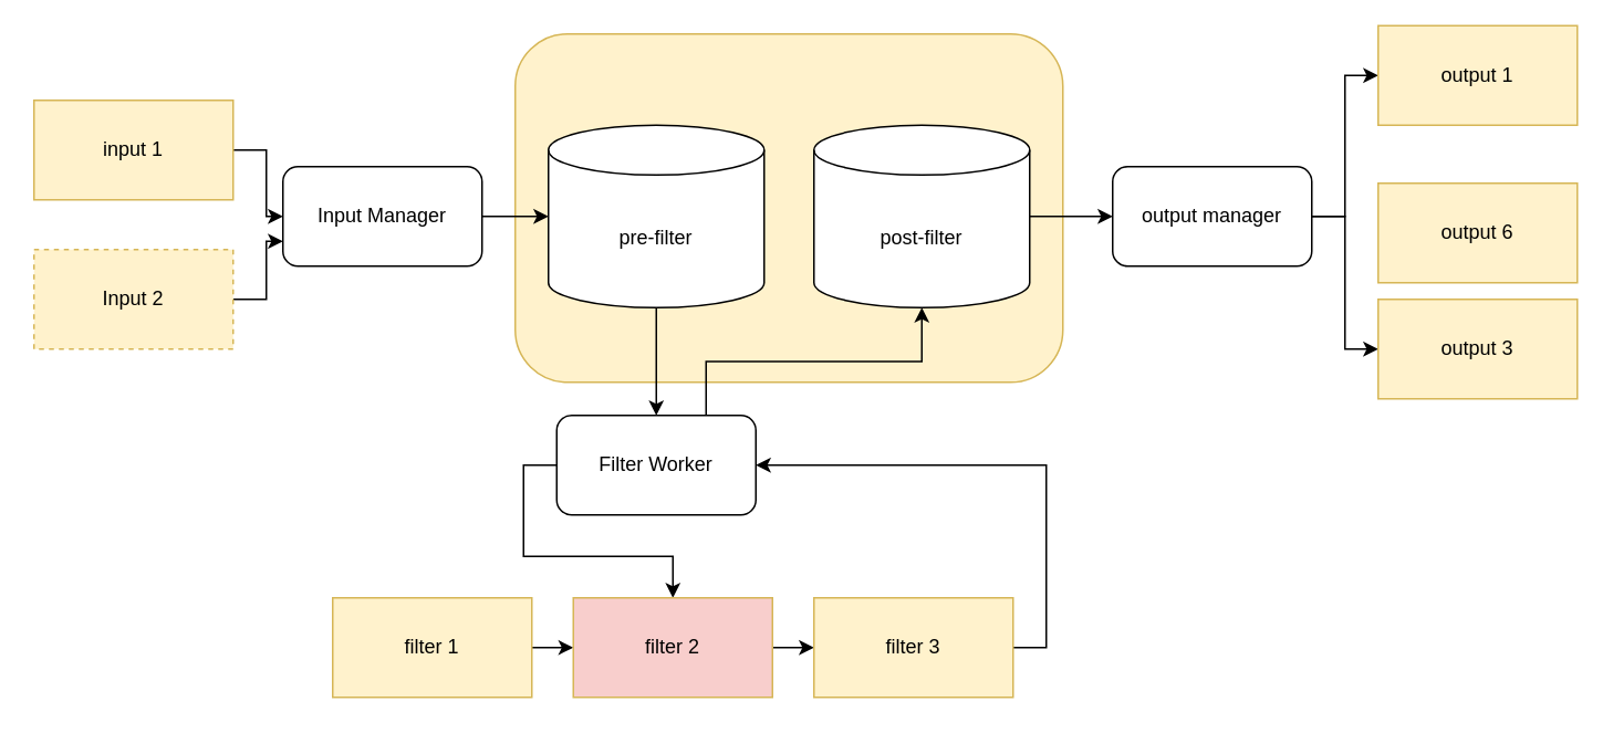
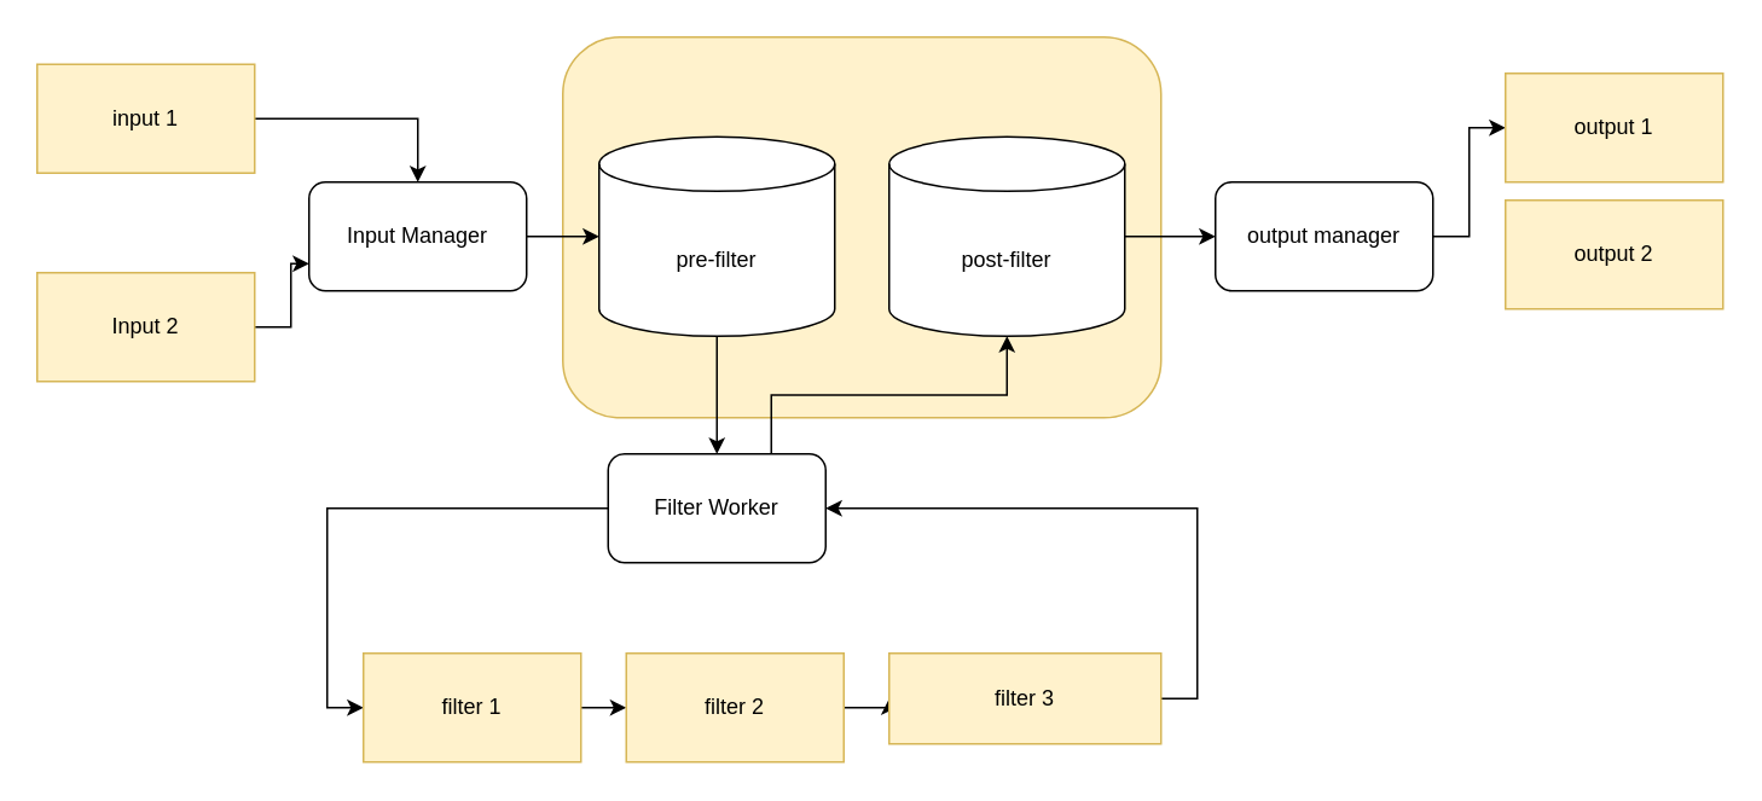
- <mxCell id="25" value="output 1" style="rounded=0;whiteSpace=wrap;html=1;fillColor=#fff2cc;strokeColor=#d6b656;" vertex="1" parent="1"><mxGeometry x="830" y="15" width="120" height="60" as="geometry" /></mxCell>
+ <mxCell id="25" value="output 1" style="rounded=0;whiteSpace=wrap;html=1;fillColor=#fff2cc;strokeColor=#d6b656;" vertex="1" parent="1"><mxGeometry x="830" y="40" width="120" height="60" as="geometry" /></mxCell>
- <mxCell id="4" value="input 1" style="rounded=0;whiteSpace=wrap;html=1;fillColor=#fff2cc;strokeColor=#d6b656;" vertex="1" parent="1"><mxGeometry x="20" y="60" width="120" height="60" as="geometry" /></mxCell>
+ <mxCell id="4" value="input 1" style="rounded=0;whiteSpace=wrap;html=1;fillColor=#fff2cc;strokeColor=#d6b656;" vertex="1" parent="1"><mxGeometry x="20" y="35" width="120" height="60" as="geometry" /></mxCell>
- <mxCell id="26" value="output 6" style="rounded=0;whiteSpace=wrap;html=1;fillColor=#fff2cc;strokeColor=#d6b656;" vertex="1" parent="1"><mxGeometry x="830" y="110" width="120" height="60" as="geometry" /></mxCell>
+ <mxCell id="26" value="output 2" style="rounded=0;whiteSpace=wrap;html=1;fillColor=#fff2cc;strokeColor=#d6b656;" vertex="1" parent="1"><mxGeometry x="830" y="110" width="120" height="60" as="geometry" /></mxCell>
- <mxCell id="23" style="edgeStyle=orthogonalEdgeStyle;rounded=0;orthogonalLoop=1;jettySize=auto;html=1;exitX=1;exitY=0.5;exitDx=0;exitDy=0;entryX=0;entryY=0.5;entryDx=0;entryDy=0;" edge="1" parent="1" source="24" target="27"><mxGeometry relative="1" as="geometry" /></mxCell>
- <mxCell id="6" value="Input 2" style="rounded=0;whiteSpace=wrap;html=1;fillColor=#fff2cc;strokeColor=#d6b656;dashed=1;" vertex="1" parent="1"><mxGeometry x="20" y="150" width="120" height="60" as="geometry" /></mxCell>
+ <mxCell id="6" value="Input 2" style="rounded=0;whiteSpace=wrap;html=1;fillColor=#fff2cc;strokeColor=#d6b656;" vertex="1" parent="1"><mxGeometry x="20" y="150" width="120" height="60" as="geometry" /></mxCell>
- <mxCell id="27" value="output 3" style="rounded=0;whiteSpace=wrap;html=1;fillColor=#fff2cc;strokeColor=#d6b656;" vertex="1" parent="1"><mxGeometry x="830" y="180" width="120" height="60" as="geometry" /></mxCell>
- <mxCell id="11" style="edgeStyle=orthogonalEdgeStyle;rounded=0;orthogonalLoop=1;jettySize=auto;html=1;exitX=0;exitY=0.5;exitDx=0;exitDy=0;" edge="1" parent="1" source="13" target="17"><mxGeometry relative="1" as="geometry" /></mxCell>
+ <mxCell id="11" style="edgeStyle=orthogonalEdgeStyle;rounded=0;orthogonalLoop=1;jettySize=auto;html=1;exitX=0;exitY=0.5;exitDx=0;exitDy=0;entryX=0;entryY=0.5;entryDx=0;entryDy=0;" edge="1" parent="1" source="13" target="15"><mxGeometry relative="1" as="geometry" /></mxCell>
- <mxCell id="17" value="filter 2" style="rounded=0;whiteSpace=wrap;html=1;fillColor=#f8cecc;strokeColor=#d6b656;" vertex="1" parent="1"><mxGeometry x="345" y="360" width="120" height="60" as="geometry" /></mxCell>
+ <mxCell id="17" value="filter 2" style="rounded=0;whiteSpace=wrap;html=1;fillColor=#fff2cc;strokeColor=#d6b656;" vertex="1" parent="1"><mxGeometry x="345" y="360" width="120" height="60" as="geometry" /></mxCell>
- <mxCell id="19" value="filter 3" style="rounded=0;whiteSpace=wrap;html=1;fillColor=#fff2cc;strokeColor=#d6b656;" vertex="1" parent="1"><mxGeometry x="490" y="360" width="120" height="60" as="geometry" /></mxCell>
+ <mxCell id="19" value="filter 3" style="rounded=0;whiteSpace=wrap;html=1;fillColor=#fff2cc;strokeColor=#d6b656;" vertex="1" parent="1"><mxGeometry x="490" y="360" width="150" height="50" as="geometry" /></mxCell>
